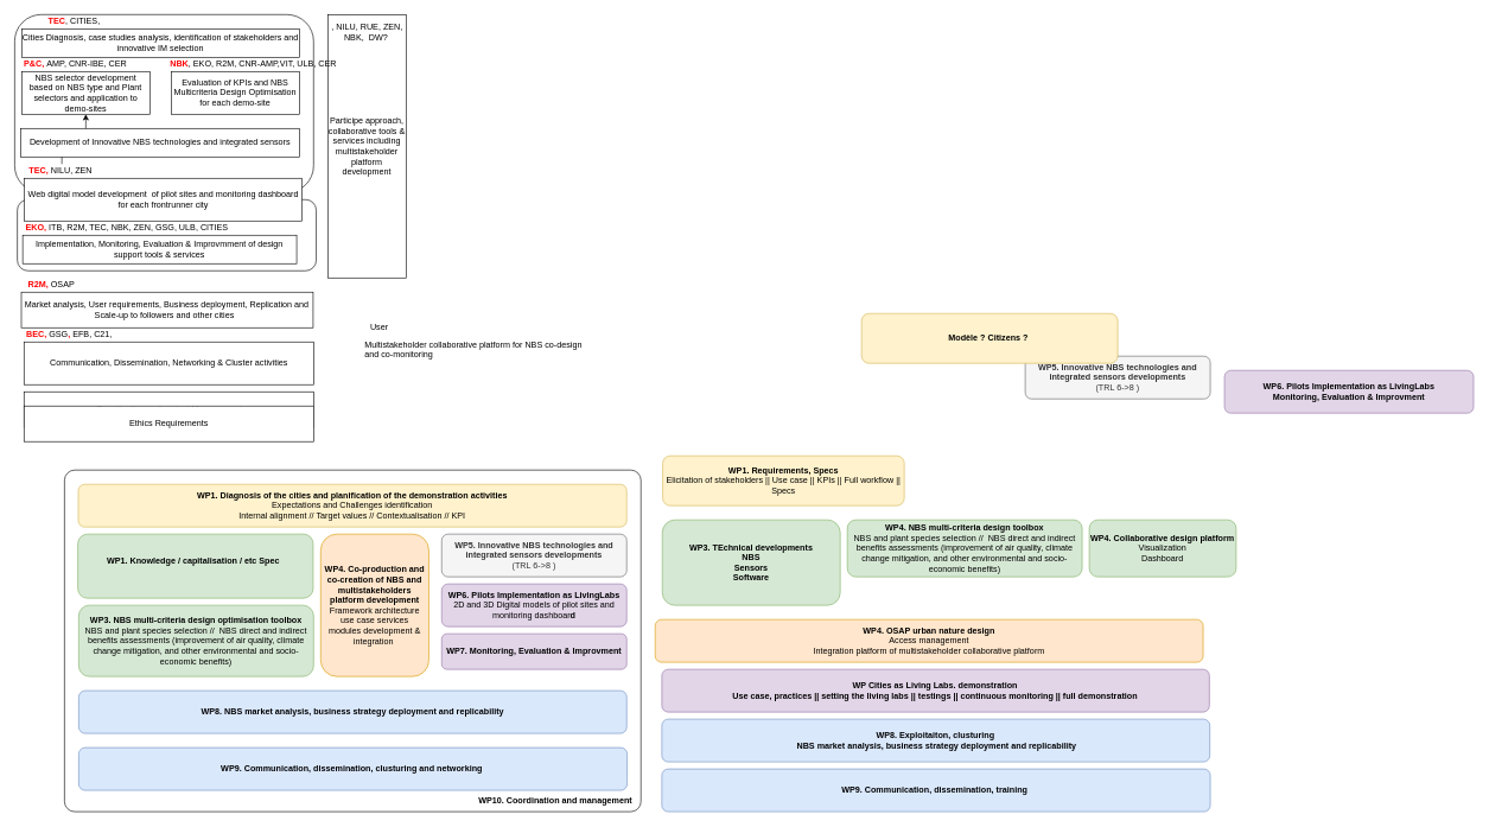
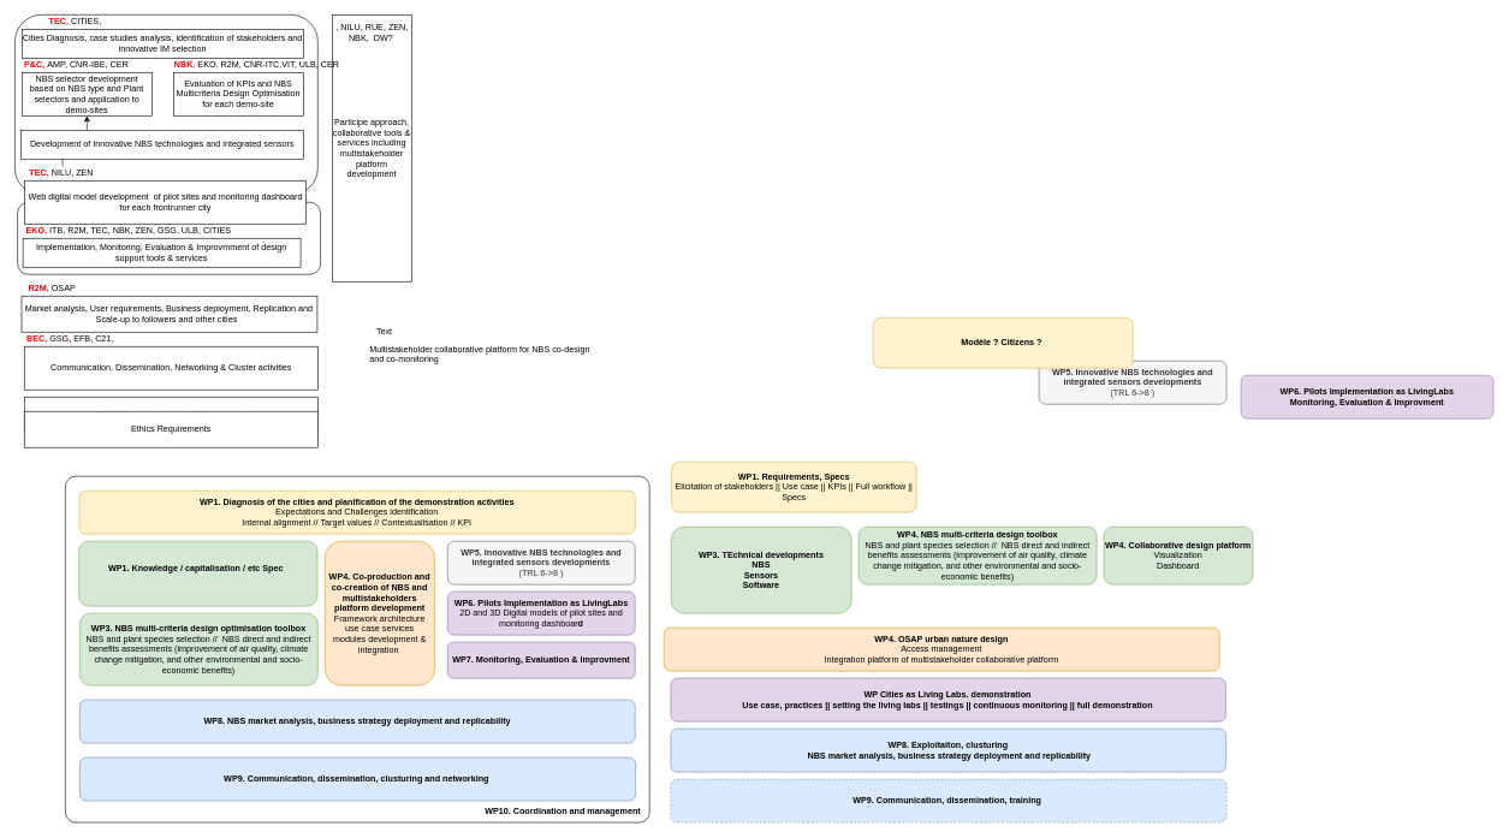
- <mxCell id="19" value="&lt;b&gt;&lt;font color=&quot;#ff0000&quot;&gt;NBK&lt;/font&gt;&lt;/b&gt;, EKO, R2M, CNR-AMP,VIT, ULB, CER" style="text;html=1;align=center;verticalAlign=middle;resizable=0;points=[];autosize=1;" parent="1" vertex="1"><mxGeometry x="235" y="80" width="240" height="20" as="geometry" /></mxCell>
+ <mxCell id="19" value="&lt;b&gt;&lt;font color=&quot;#ff0000&quot;&gt;NBK&lt;/font&gt;&lt;/b&gt;, EKO, R2M, CNR-ITC,VIT, ULB, CER" style="text;html=1;align=center;verticalAlign=middle;resizable=0;points=[];autosize=1;" parent="1" vertex="1"><mxGeometry x="235" y="80" width="240" height="20" as="geometry" /></mxCell>
- <mxCell id="30" value="User" style="text;html=1;align=center;verticalAlign=middle;resizable=0;points=[];autosize=1;" parent="1" vertex="1"><mxGeometry x="512" y="450" width="40" height="20" as="geometry" /></mxCell>
+ <mxCell id="30" value="Text" style="text;html=1;align=center;verticalAlign=middle;resizable=0;points=[];autosize=1;" parent="1" vertex="1"><mxGeometry x="512" y="450" width="40" height="20" as="geometry" /></mxCell>
- <mxCell id="43" value="WP9. Communication, dissemination, training&amp;nbsp;" style="rounded=1;whiteSpace=wrap;html=1;fillColor=#dae8fc;strokeColor=#6c8ebf;fontStyle=1" parent="1" vertex="1"><mxGeometry x="929.38" y="1080" width="770.62" height="60" as="geometry" /></mxCell>
+ <mxCell id="43" value="WP9. Communication, dissemination, training&amp;nbsp;" style="rounded=1;whiteSpace=wrap;html=1;fillColor=#dae8fc;strokeColor=#6c8ebf;fontStyle=1;dashed=1;" parent="1" vertex="1"><mxGeometry x="929.38" y="1080" width="770.62" height="60" as="geometry" /></mxCell>
